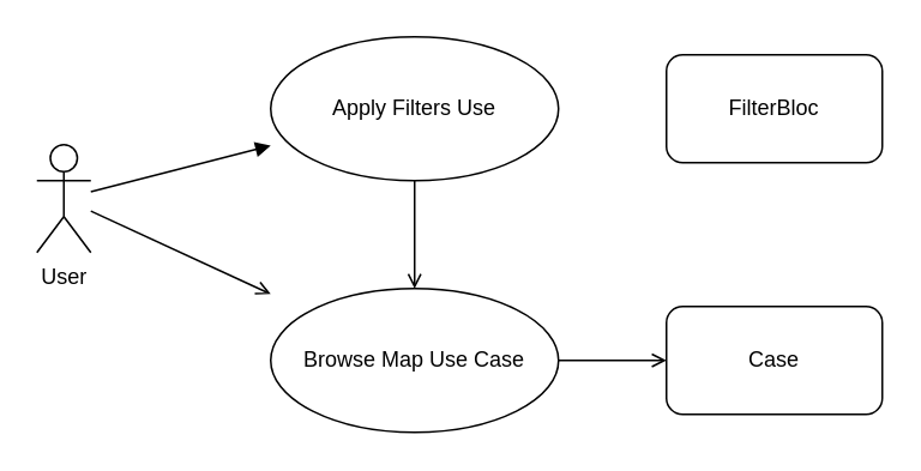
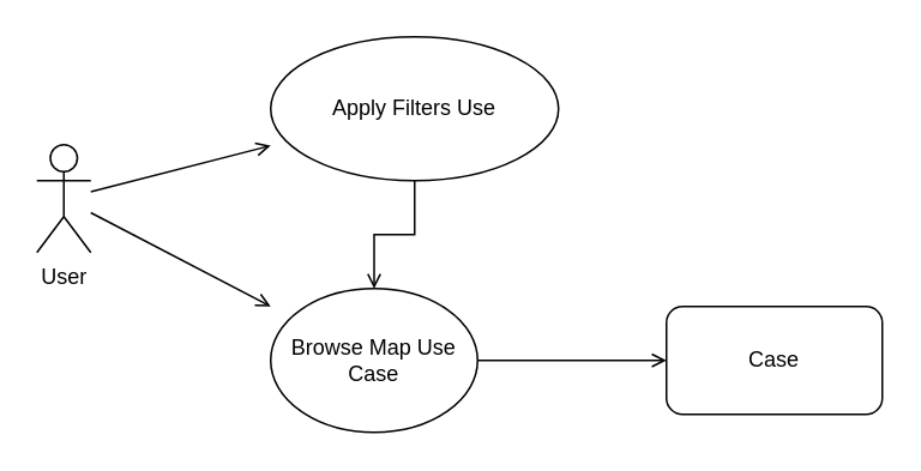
- <mxCell id="6" value="FilterBloc" style="shape=umlComponent;whiteSpace=wrap;html=1;rounded=1;" vertex="1" parent="1"><mxGeometry x="370" y="30" width="120" height="60" as="geometry" /></mxCell>
- <mxCell id="8" style="rounded=0;orthogonalLoop=1;jettySize=auto;loopDirection=0;endArrow=block;strokeColor=#000000;" edge="1" parent="1" source="2" target="4"><mxGeometry relative="1" as="geometry"><mxPoint x="35" y="110" as="targetPoint" /></mxGeometry></mxCell>
+ <mxCell id="8" style="rounded=0;orthogonalLoop=1;jettySize=auto;loopDirection=0;endArrow=open;strokeColor=#000000;" edge="1" parent="1" source="2" target="4"><mxGeometry relative="1" as="geometry"><mxPoint x="35" y="110" as="targetPoint" /></mxGeometry></mxCell>
- <mxCell id="3" value="Browse Map Use Case" style="shape=ellipse;whiteSpace=wrap;html=1;aspect=fixed;" vertex="1" parent="1"><mxGeometry x="150" y="160" width="160" height="80" as="geometry" /></mxCell>
+ <mxCell id="3" value="Browse Map Use Case" style="shape=ellipse;whiteSpace=wrap;html=1;aspect=fixed;" vertex="1" parent="1"><mxGeometry x="150" y="160" width="115" height="80" as="geometry" /></mxCell>
